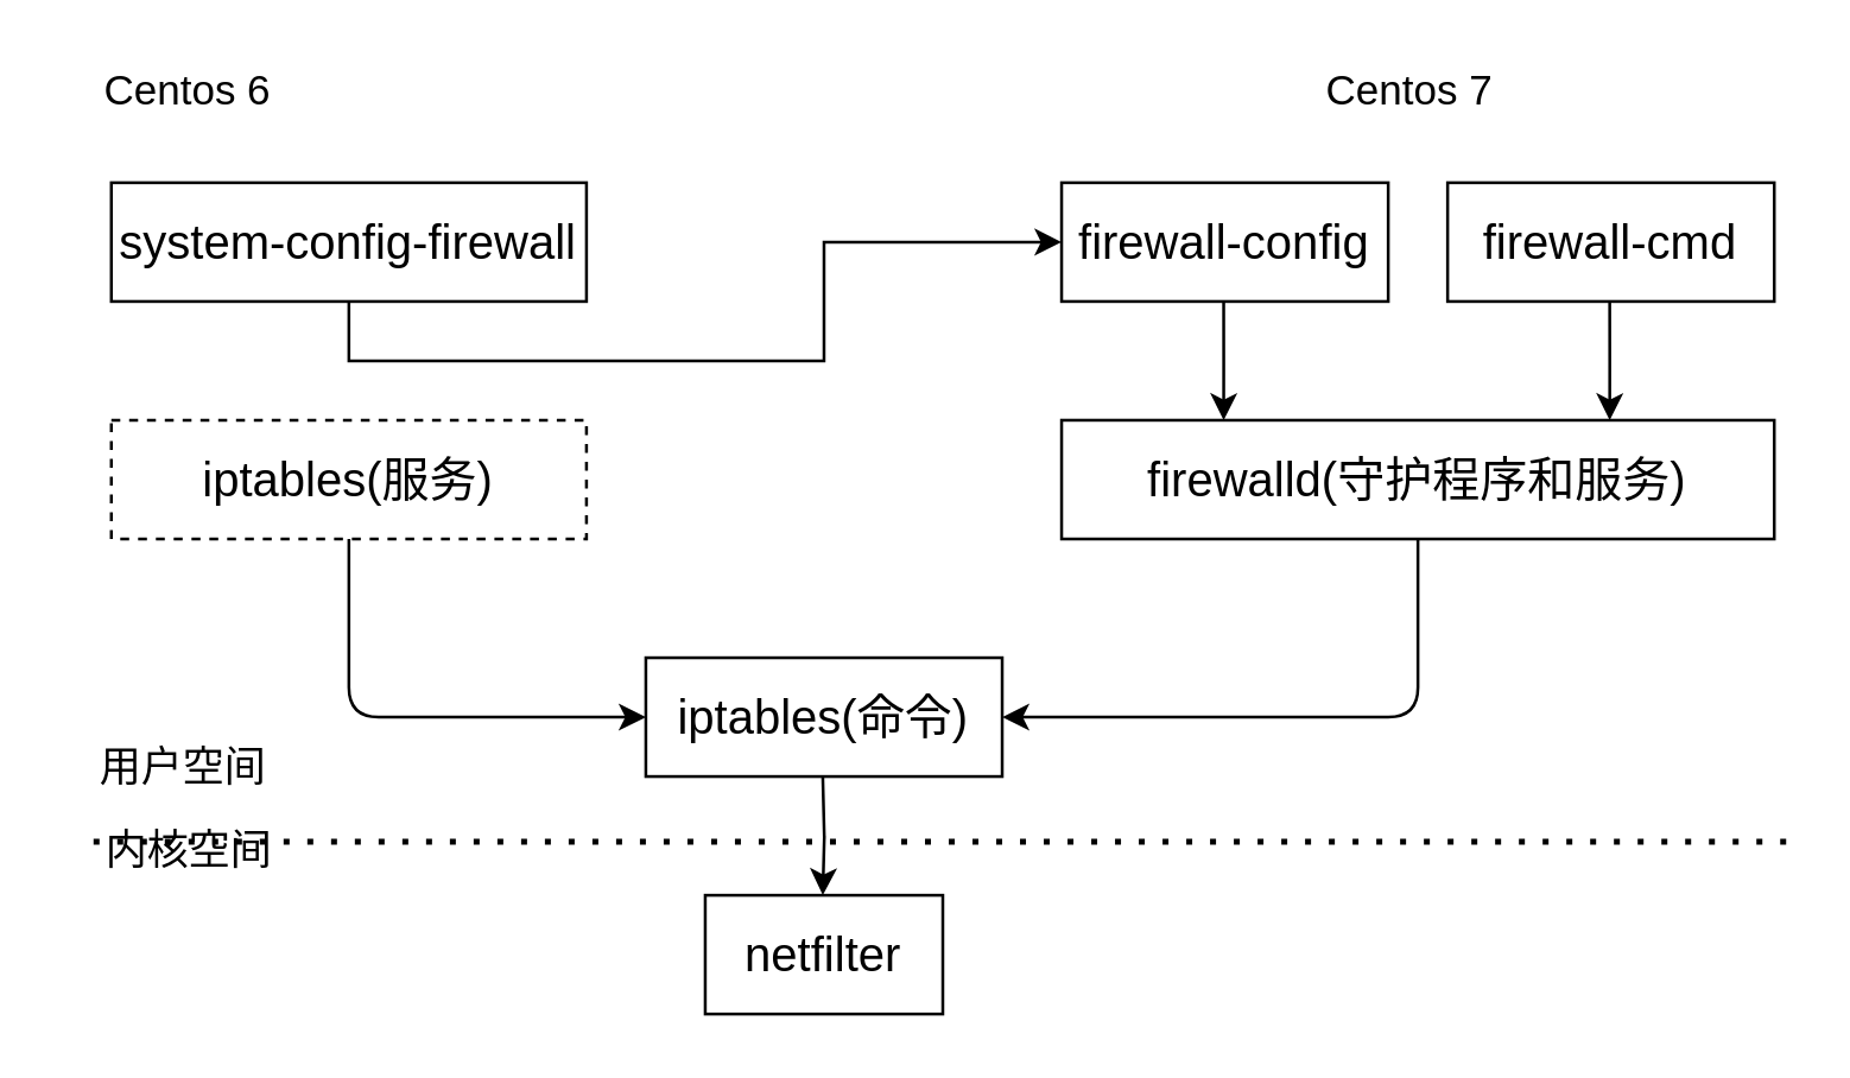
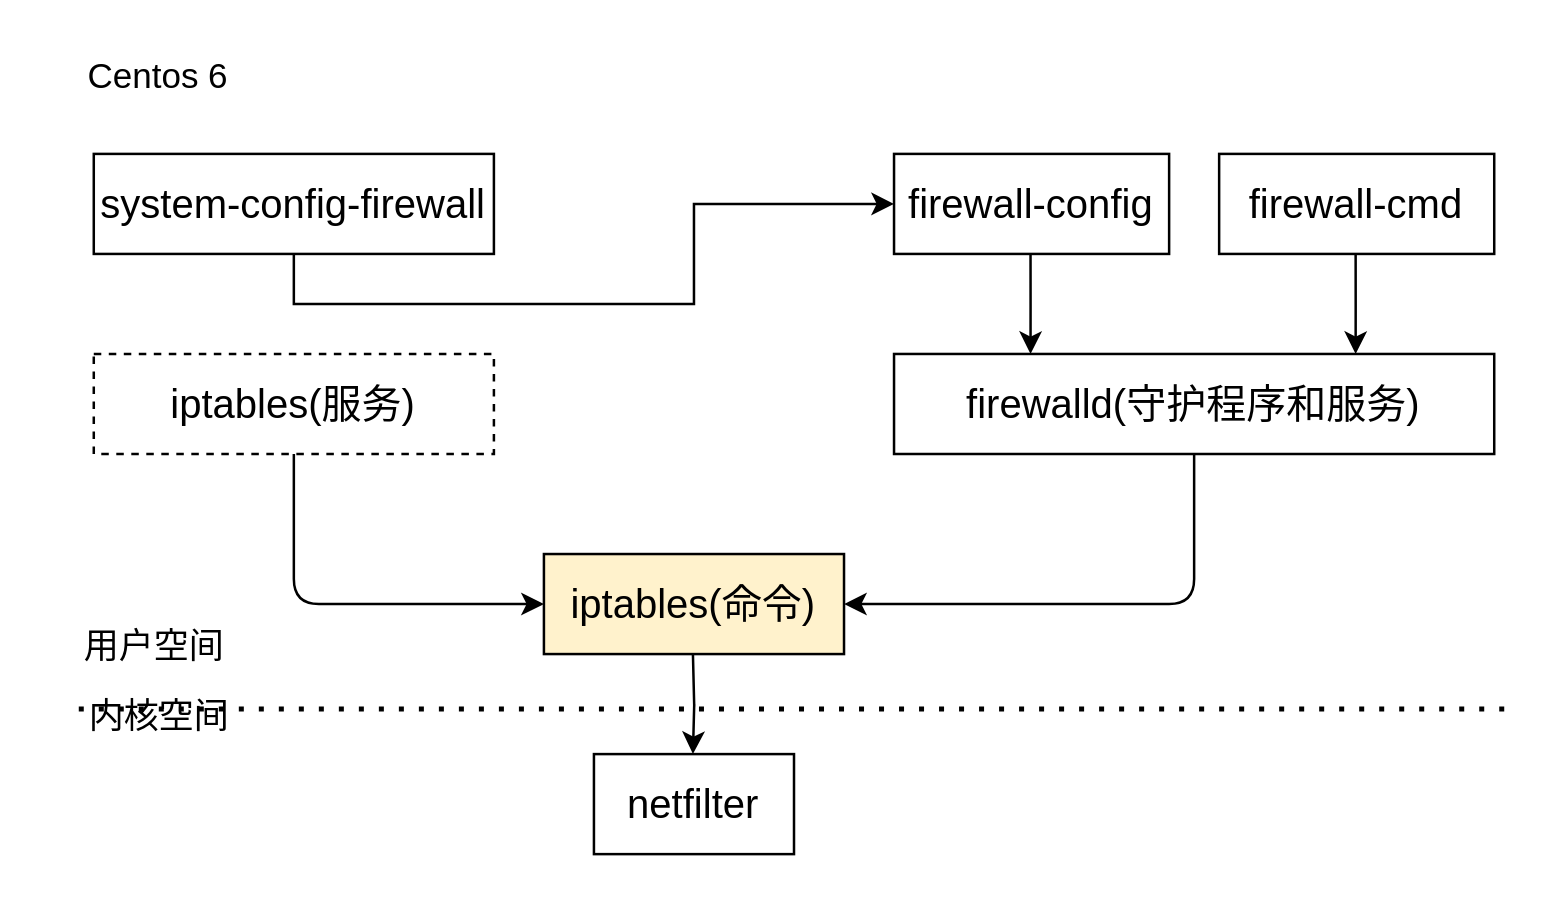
- <mxCell id="16" value="&lt;font style=&quot;font-size: 14px&quot;&gt;Centos 7&lt;/font&gt;" style="text;html=1;strokeColor=none;fillColor=none;align=center;verticalAlign=middle;whiteSpace=wrap;rounded=0;" vertex="1" parent="1"><mxGeometry x="438" y="20" width="72.5" height="20" as="geometry" /></mxCell>
- <mxCell id="3" value="&lt;font style=&quot;font-size: 16px&quot;&gt;iptables(命令)&lt;/font&gt;" style="rounded=0;whiteSpace=wrap;html=1;" vertex="1" parent="1"><mxGeometry x="217" y="221" width="120" height="40" as="geometry" /></mxCell>
+ <mxCell id="3" value="&lt;font style=&quot;font-size: 16px&quot;&gt;iptables(命令)&lt;/font&gt;" style="rounded=0;whiteSpace=wrap;html=1;fillColor=#fff2cc;" vertex="1" parent="1"><mxGeometry x="217" y="221" width="120" height="40" as="geometry" /></mxCell>
